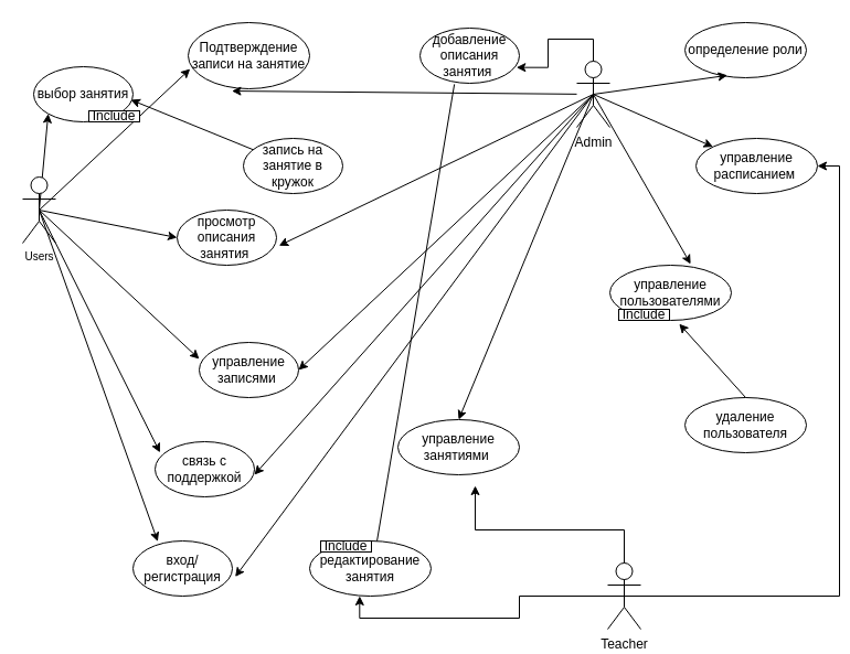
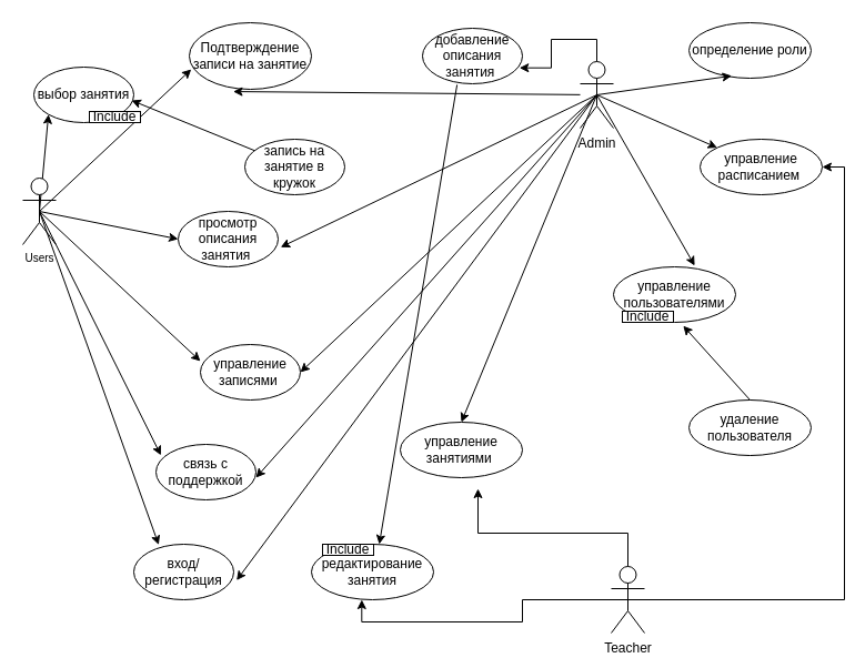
- <mxCell id="42" value="" style="endArrow=none;html=1;rounded=0;entryX=0.555;entryY=0;entryDx=0;entryDy=0;entryPerimeter=0;exitX=0.346;exitY=1.018;exitDx=0;exitDy=0;exitPerimeter=0;" edge="1" parent="1" source="32" target="36"><mxGeometry width="50" height="50" relative="1" as="geometry"><mxPoint x="434.5" y="389" as="sourcePoint" /><mxPoint x="273.5" y="240" as="targetPoint" /></mxGeometry></mxCell>
+ <mxCell id="42" value="" style="endArrow=classic;html=1;rounded=0;entryX=0.555;entryY=0;entryDx=0;entryDy=0;entryPerimeter=0;exitX=0.346;exitY=1.018;exitDx=0;exitDy=0;exitPerimeter=0;" edge="1" parent="1" source="32" target="36"><mxGeometry width="50" height="50" relative="1" as="geometry"><mxPoint x="434.5" y="389" as="sourcePoint" /><mxPoint x="273.5" y="240" as="targetPoint" /></mxGeometry></mxCell>
